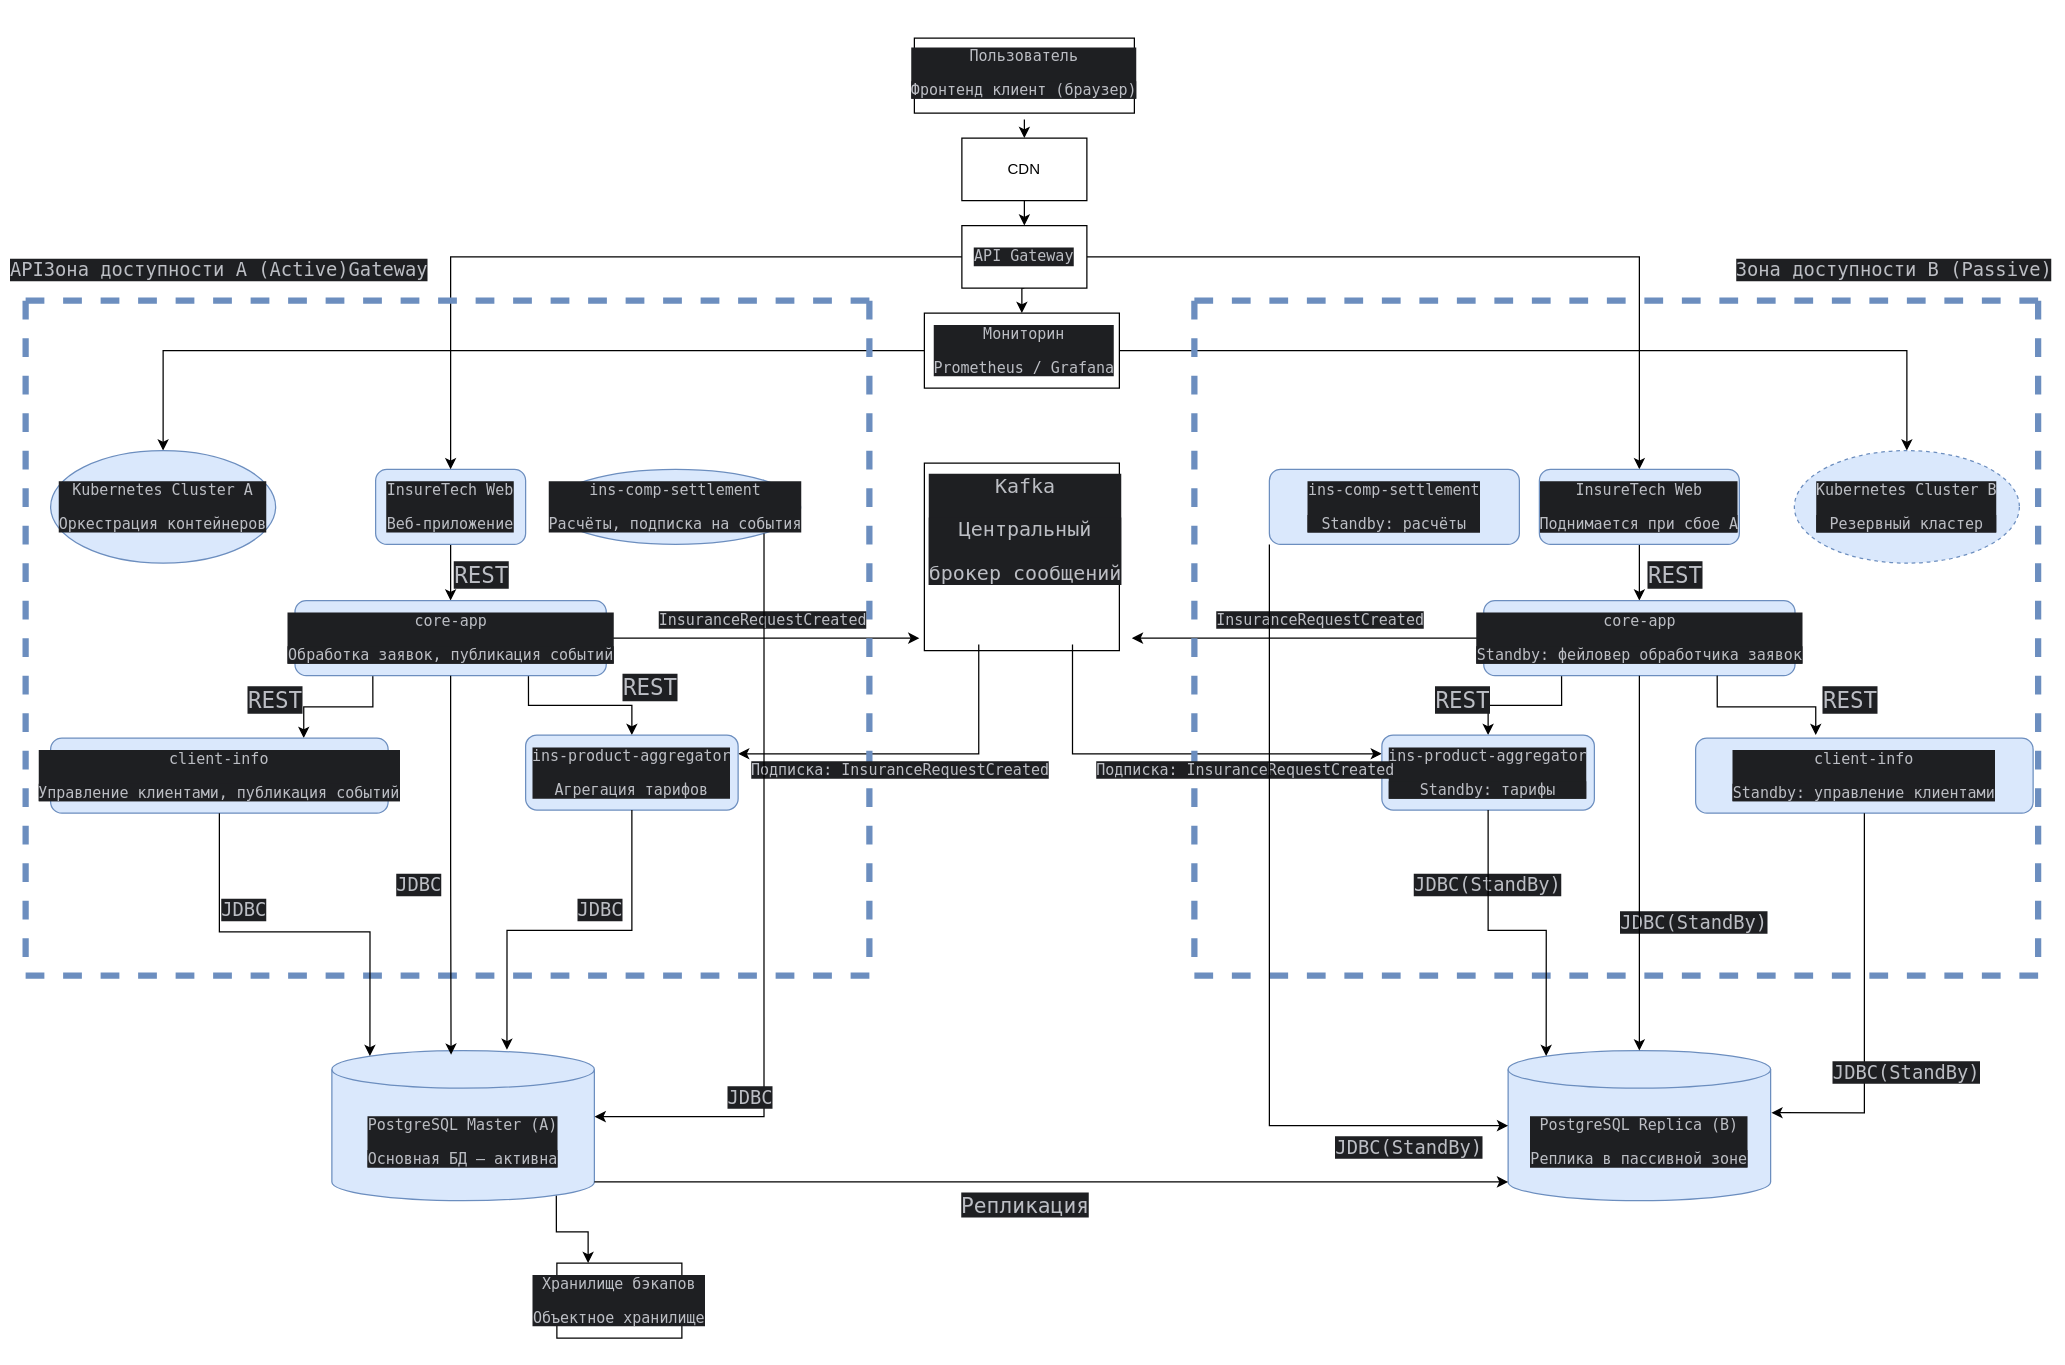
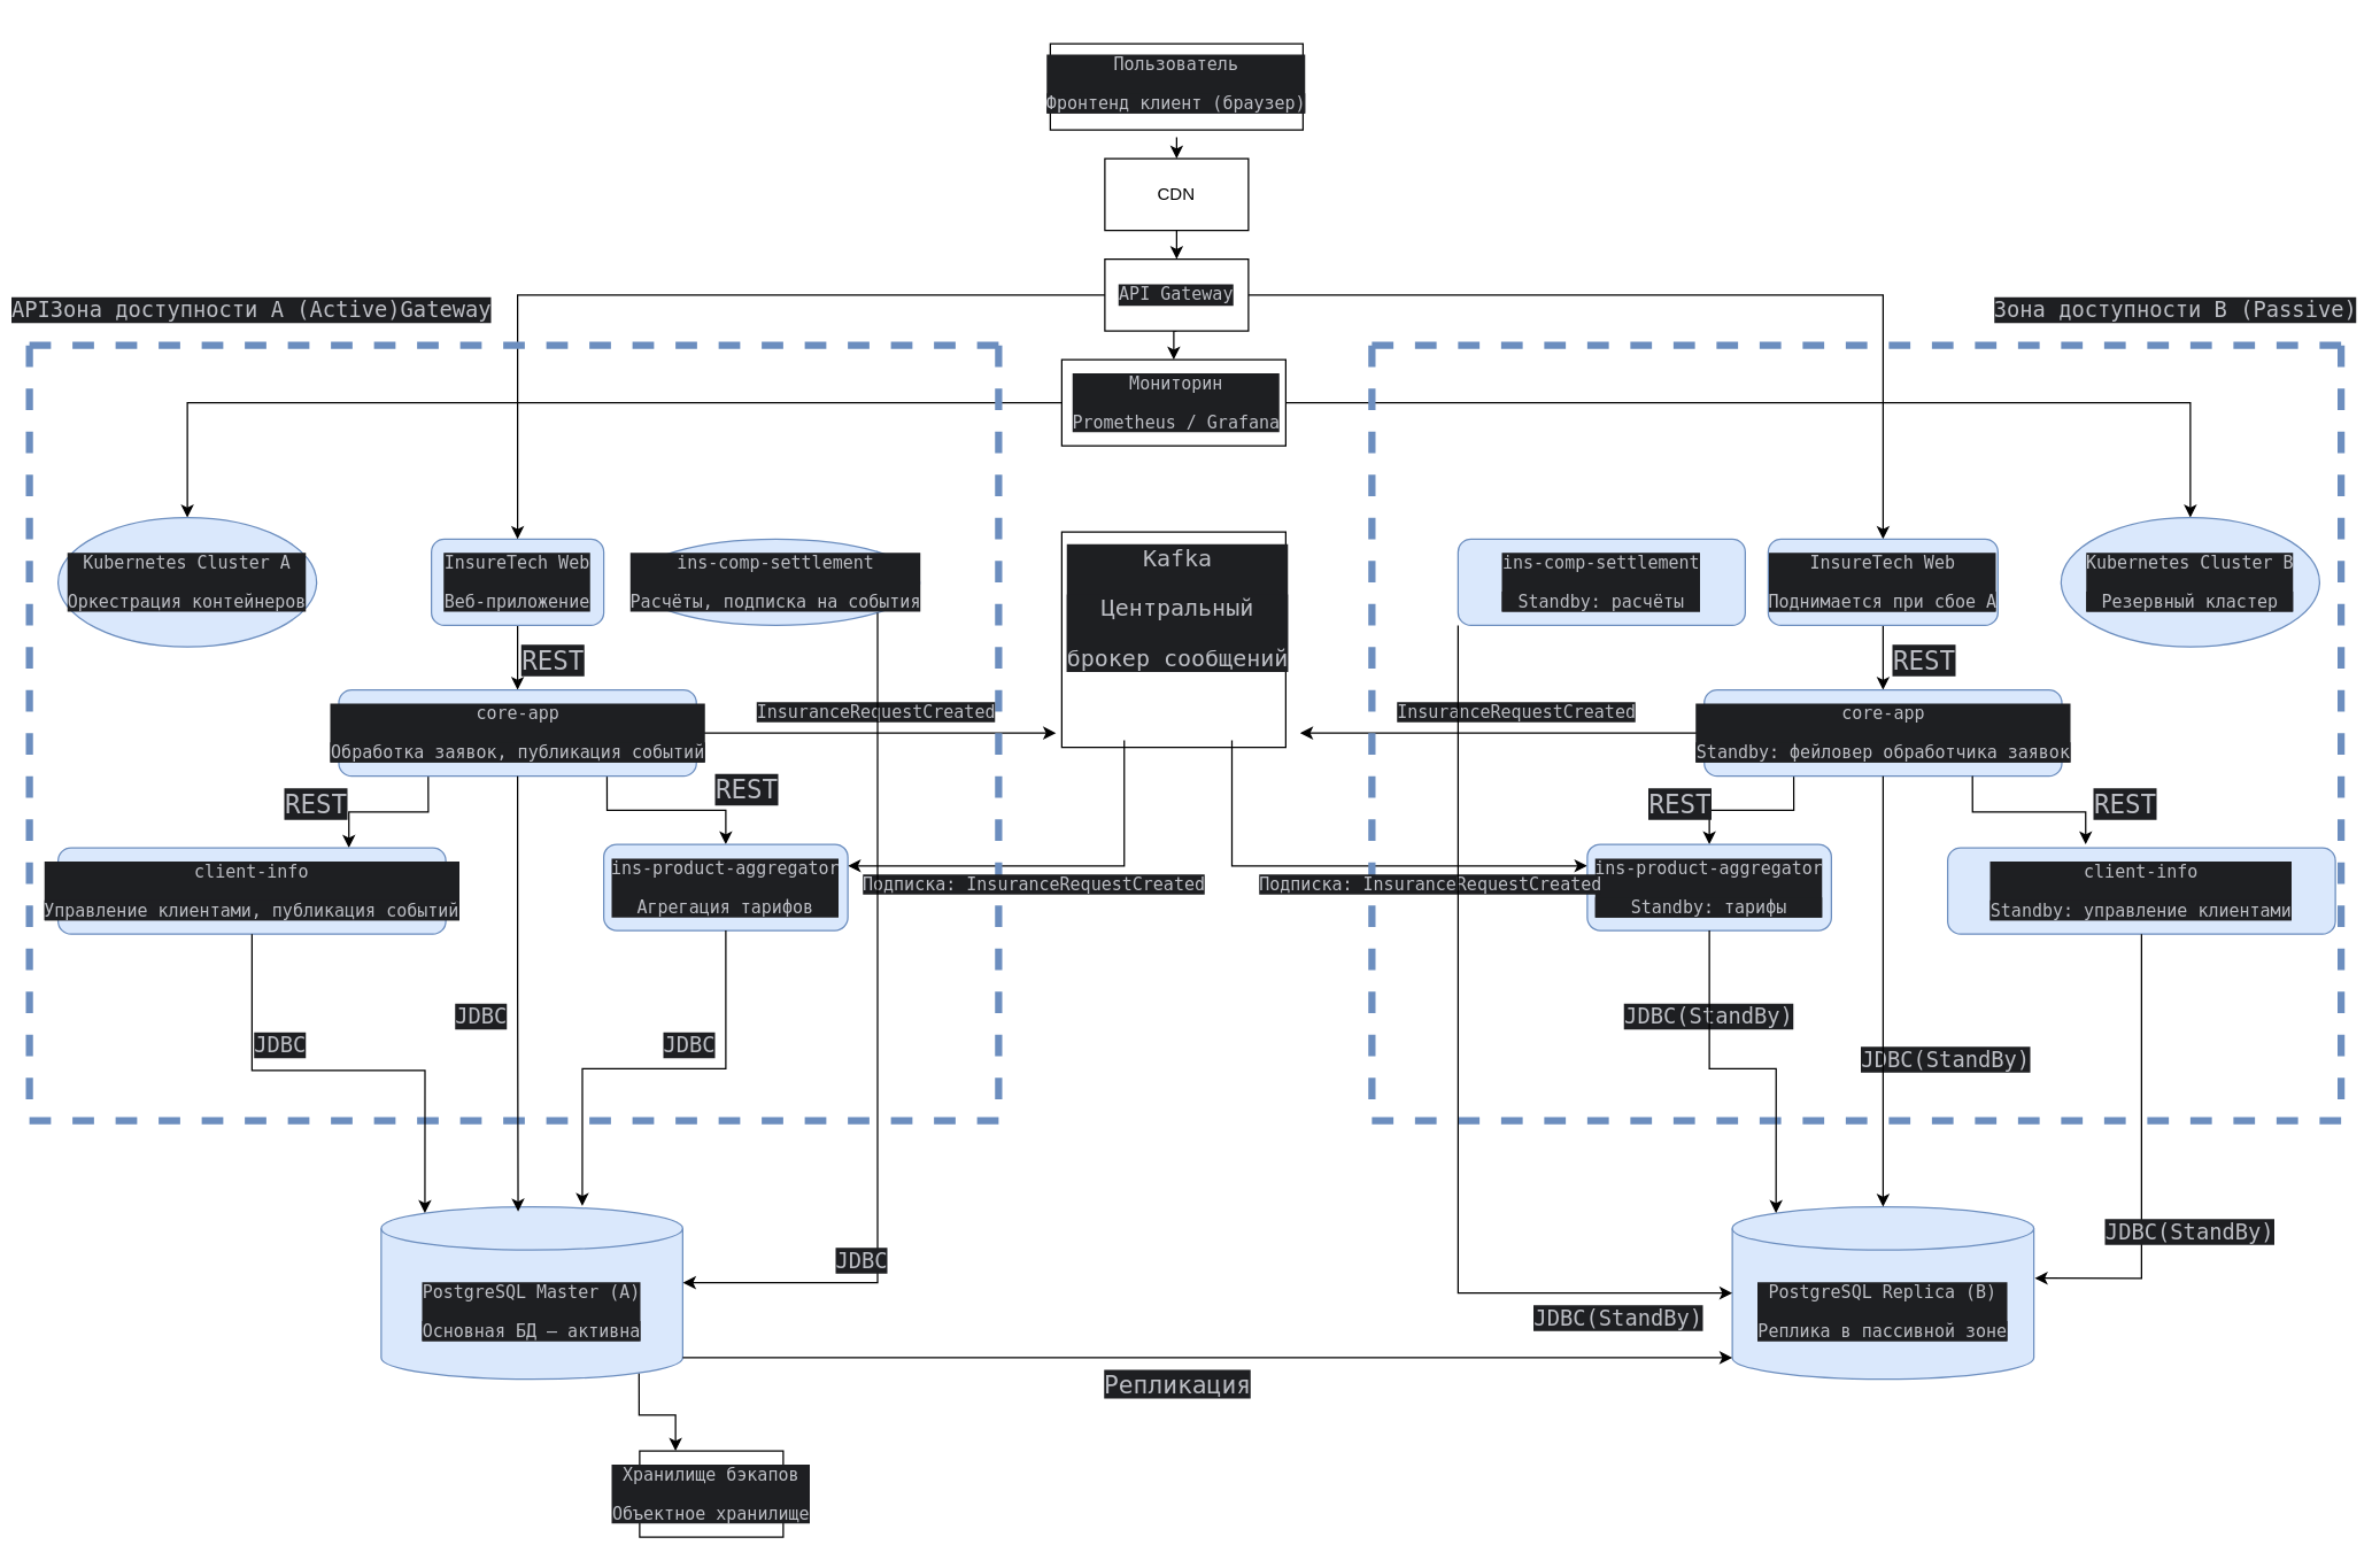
- <mxCell id="57" value="&lt;div style=&quot;background-color: rgb(30, 31, 34); color: rgb(188, 190, 196);&quot;&gt;&lt;pre style=&quot;font-family:'JetBrains Mono',monospace;font-size:9,8pt;&quot;&gt;Kubernetes Cluster B&lt;/pre&gt;&lt;pre style=&quot;font-family:'JetBrains Mono',monospace;font-size:9,8pt;&quot;&gt;&lt;div style=&quot;background-color:#1e1f22;color:#bcbec4&quot;&gt;&lt;pre style=&quot;font-family:'JetBrains Mono',monospace;font-size:9,8pt;&quot;&gt;Резервный кластер&lt;/pre&gt;&lt;/div&gt;&lt;/pre&gt;&lt;/div&gt;" style="ellipse;whiteSpace=wrap;html=1;fillColor=#dae8fc;strokeColor=#6c8ebf;dashed=1;" vertex="1" parent="52"><mxGeometry x="480" y="120" width="180" height="90" as="geometry" /></mxCell>
+ <mxCell id="57" value="&lt;div style=&quot;background-color: rgb(30, 31, 34); color: rgb(188, 190, 196);&quot;&gt;&lt;pre style=&quot;font-family:'JetBrains Mono',monospace;font-size:9,8pt;&quot;&gt;Kubernetes Cluster B&lt;/pre&gt;&lt;pre style=&quot;font-family:'JetBrains Mono',monospace;font-size:9,8pt;&quot;&gt;&lt;div style=&quot;background-color:#1e1f22;color:#bcbec4&quot;&gt;&lt;pre style=&quot;font-family:'JetBrains Mono',monospace;font-size:9,8pt;&quot;&gt;Резервный кластер&lt;/pre&gt;&lt;/div&gt;&lt;/pre&gt;&lt;/div&gt;" style="ellipse;whiteSpace=wrap;html=1;fillColor=#dae8fc;strokeColor=#6c8ebf;" vertex="1" parent="52"><mxGeometry x="480" y="120" width="180" height="90" as="geometry" /></mxCell>
